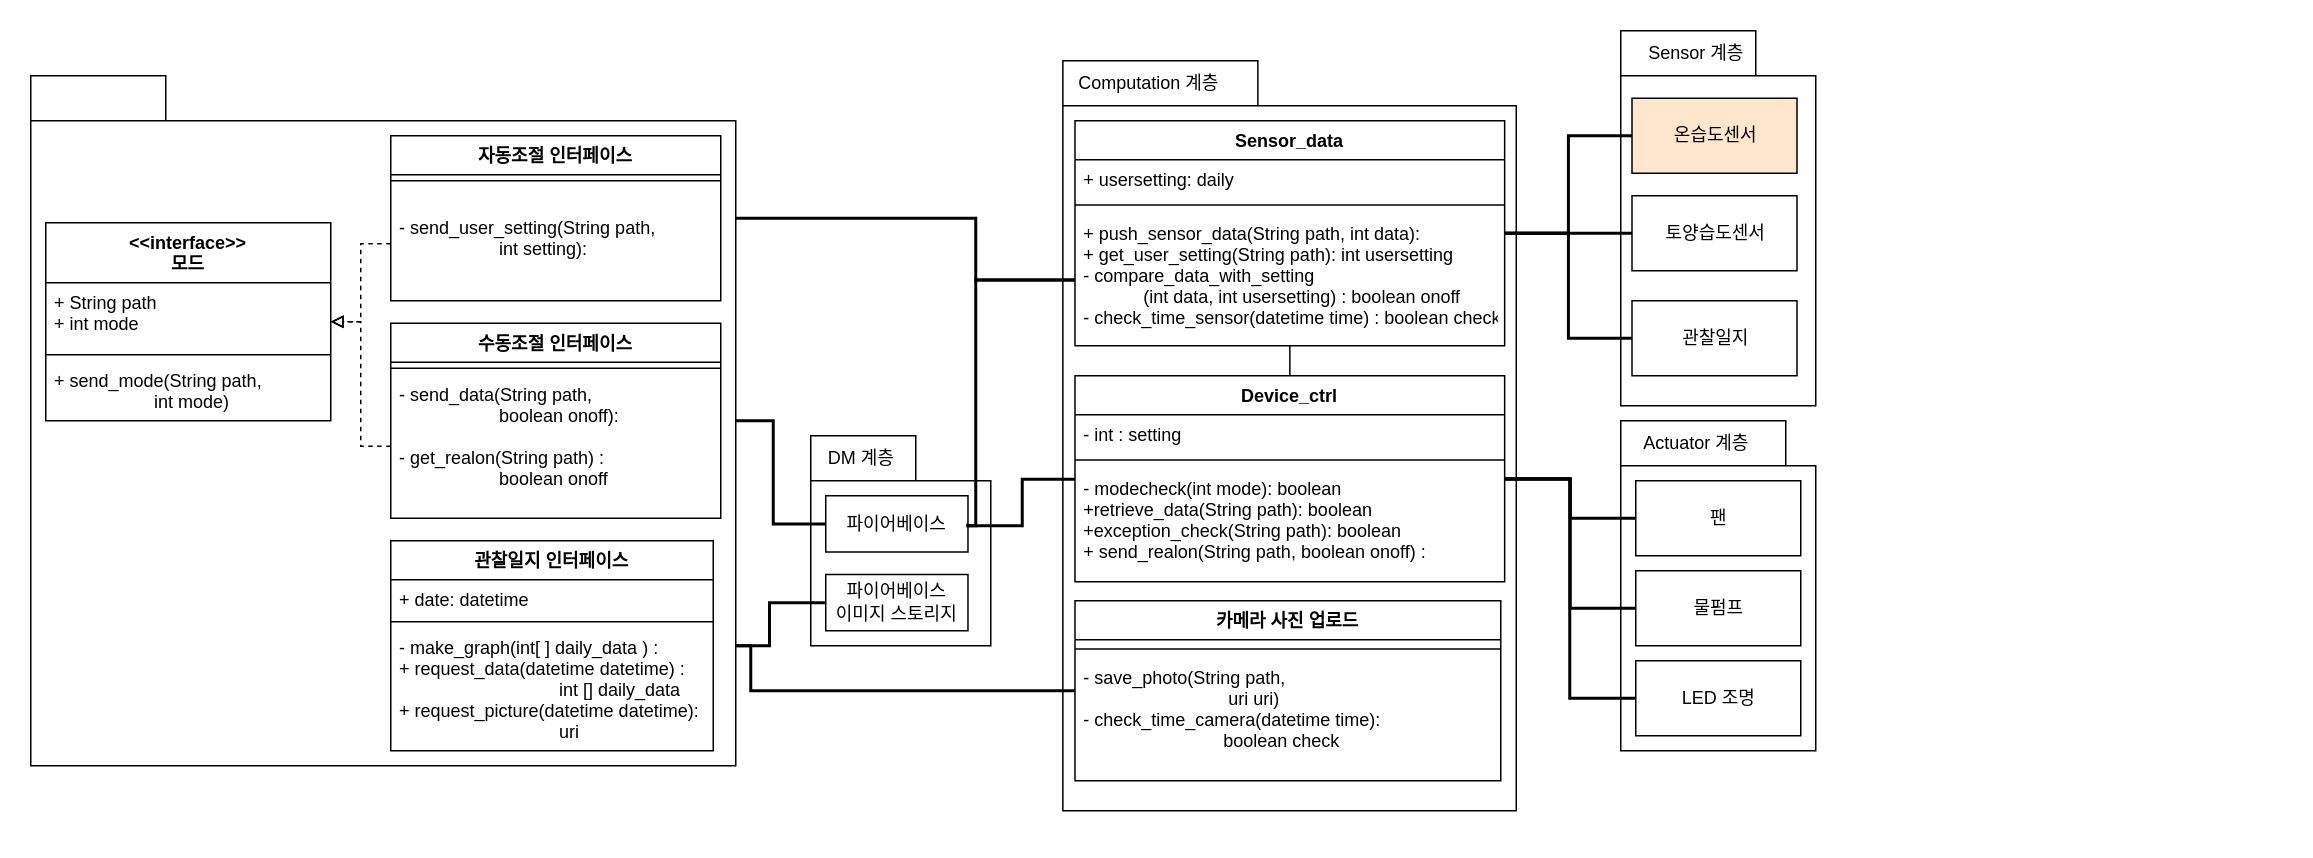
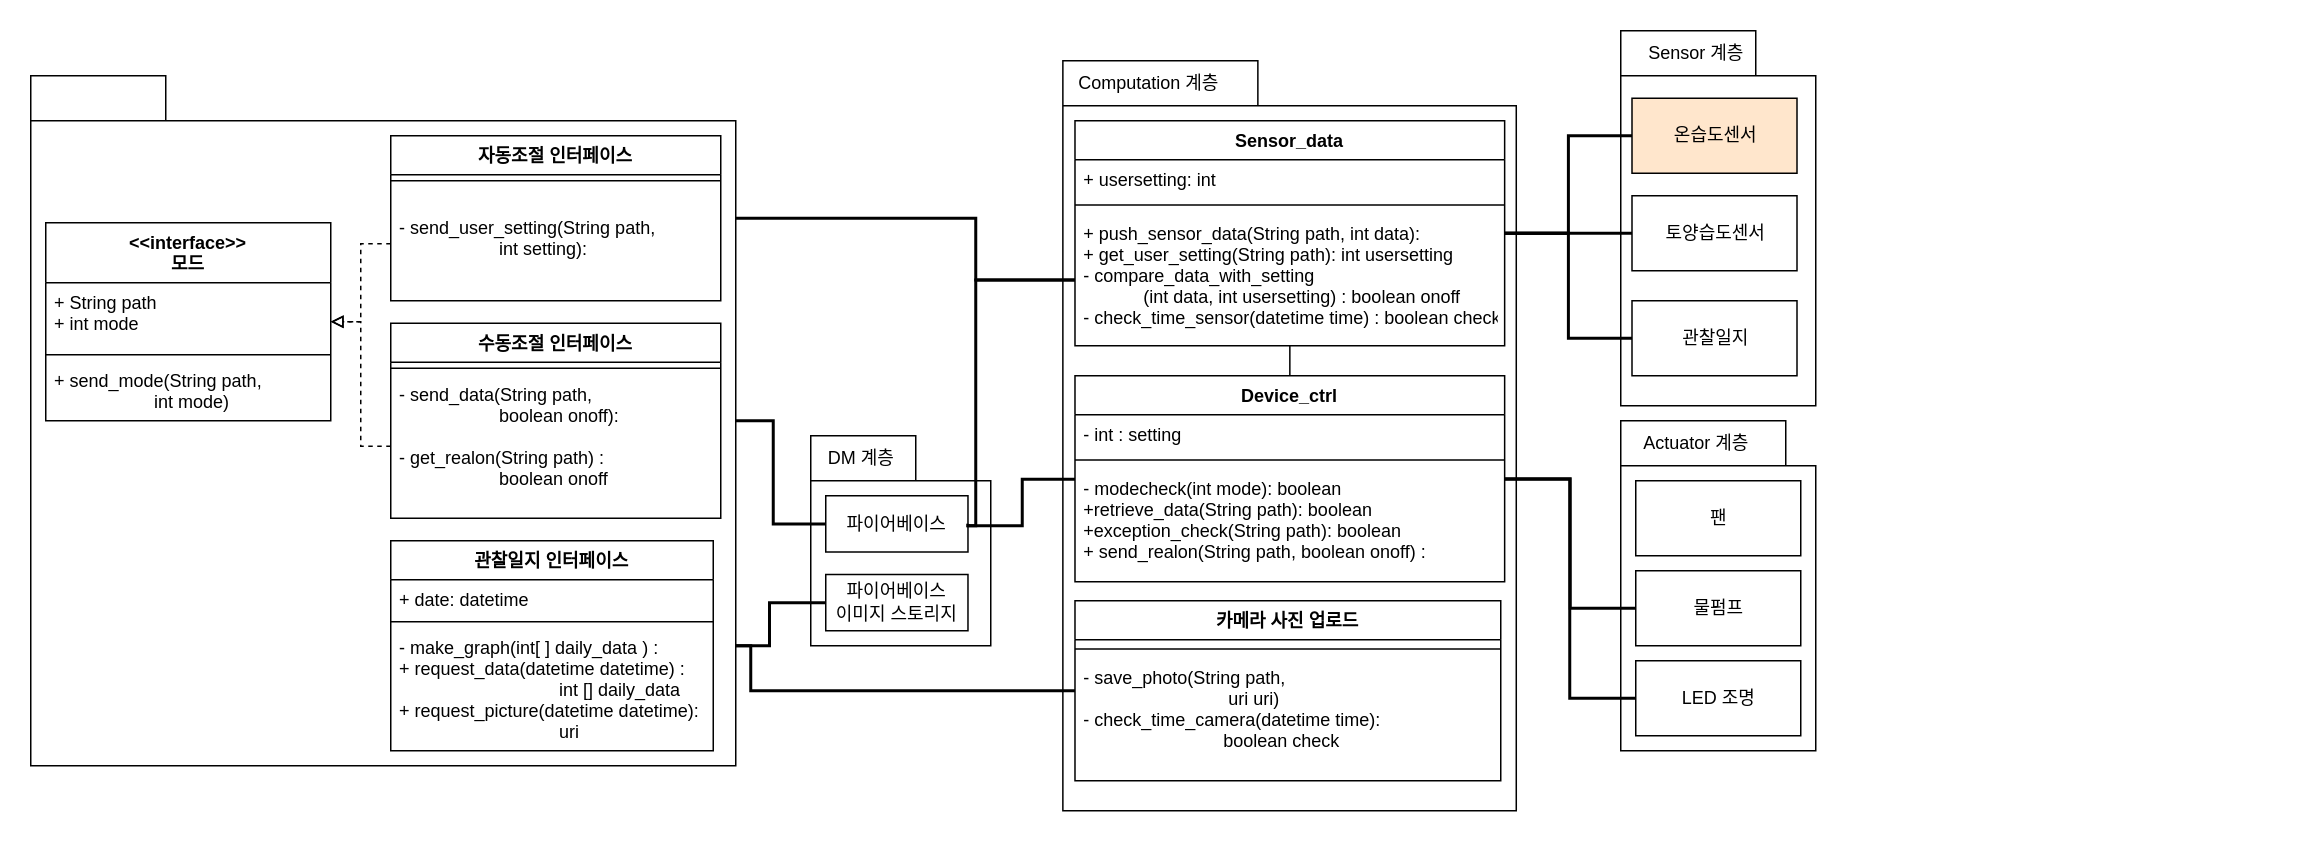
- <mxCell id="16" value="+ usersetting: daily" style="text;strokeColor=none;fillColor=none;align=left;verticalAlign=top;spacingLeft=4;spacingRight=4;overflow=hidden;rotatable=0;points=[[0,0.5],[1,0.5]];portConstraint=eastwest;" parent="15" vertex="1"><mxGeometry y="26" width="286.434" height="24" as="geometry" /></mxCell>
+ <mxCell id="16" value="+ usersetting: int" style="text;strokeColor=none;fillColor=none;align=left;verticalAlign=top;spacingLeft=4;spacingRight=4;overflow=hidden;rotatable=0;points=[[0,0.5],[1,0.5]];portConstraint=eastwest;" parent="15" vertex="1"><mxGeometry y="26" width="286.434" height="24" as="geometry" /></mxCell>
- <mxCell id="33" style="edgeStyle=orthogonalEdgeStyle;rounded=0;orthogonalLoop=1;jettySize=auto;html=1;startArrow=none;startFill=0;endArrow=none;endFill=0;strokeWidth=2;" edge="1" parent="1" source="4" target="10"><mxGeometry relative="1" as="geometry" /></mxCell>
